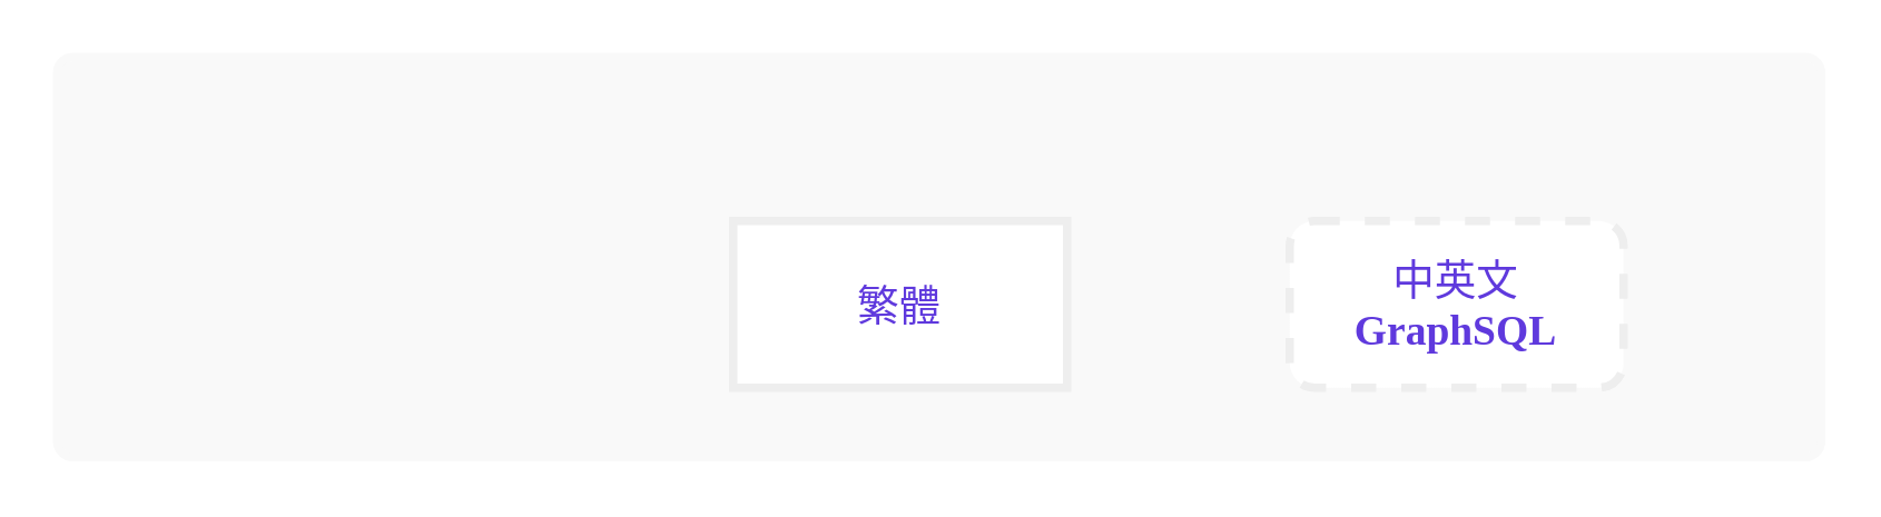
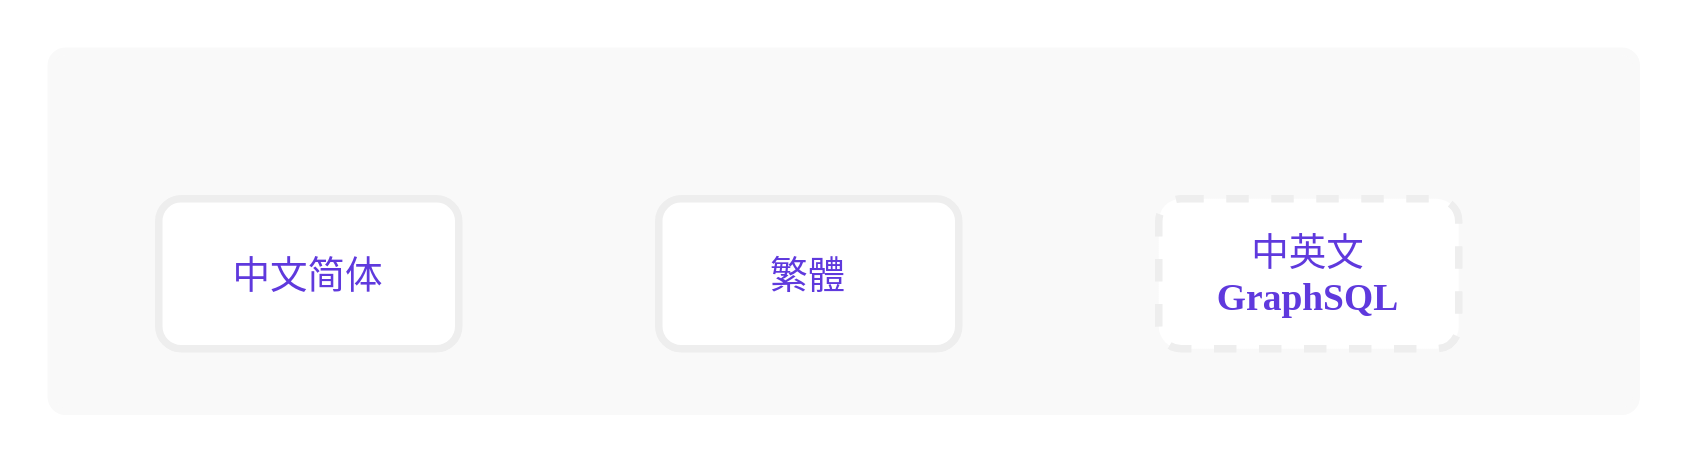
+ <mxCell id="3" value="&lt;font style=&quot;font-size: 15px&quot; face=&quot;Comic Sans MS&quot;&gt;&lt;span&gt;&lt;span&gt;&lt;span style=&quot;font-weight: 400;&quot;&gt;中文简体&lt;/span&gt;&lt;br&gt;&lt;/span&gt;&lt;/span&gt;&lt;/font&gt;" style="rounded=1;whiteSpace=wrap;html=1;shadow=0;strokeWidth=3;fillColor=#FFFFFF;strokeColor=#EEEEEE;fontColor=#5F39DD;fontStyle=1;gradientColor=#ffffff;" vertex="1" parent="1"><mxGeometry x="63" y="79" width="120" height="60" as="geometry" /></mxCell>
- <mxCell id="4" value="&lt;font style=&quot;font-size: 15px&quot; face=&quot;Comic Sans MS&quot;&gt;&lt;span&gt;&lt;span&gt;&lt;span style=&quot;font-weight: 400;&quot;&gt;繁體&lt;/span&gt;&lt;br&gt;&lt;/span&gt;&lt;/span&gt;&lt;/font&gt;" style="whiteSpace=wrap;html=1;shadow=0;strokeWidth=3;fillColor=#FFFFFF;strokeColor=#EEEEEE;fontColor=#5F39DD;fontStyle=1;gradientColor=#ffffff;rounded=0;" vertex="1" parent="1"><mxGeometry x="263" y="79" width="120" height="60" as="geometry" /></mxCell>
+ <mxCell id="4" value="&lt;font style=&quot;font-size: 15px&quot; face=&quot;Comic Sans MS&quot;&gt;&lt;span&gt;&lt;span&gt;&lt;span style=&quot;font-weight: 400;&quot;&gt;繁體&lt;/span&gt;&lt;br&gt;&lt;/span&gt;&lt;/span&gt;&lt;/font&gt;" style="rounded=1;whiteSpace=wrap;html=1;shadow=0;strokeWidth=3;fillColor=#FFFFFF;strokeColor=#EEEEEE;fontColor=#5F39DD;fontStyle=1;gradientColor=#ffffff;" vertex="1" parent="1"><mxGeometry x="263" y="79" width="120" height="60" as="geometry" /></mxCell>
